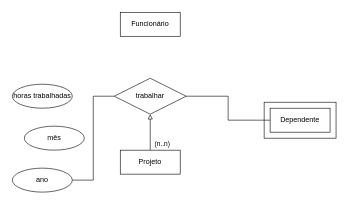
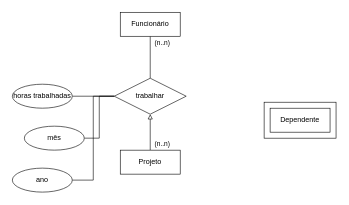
+ <mxCell id="2" value="(n..n)" style="edgeStyle=orthogonalEdgeStyle;rounded=0;orthogonalLoop=1;jettySize=auto;html=1;entryX=0.5;entryY=0;entryDx=0;entryDy=0;endArrow=none;endFill=0;" edge="1" parent="1" source="3" target="11"><mxGeometry x="-0.714" y="20" relative="1" as="geometry"><mxPoint y="1" as="offset" /></mxGeometry></mxCell>
- <mxCell id="8" style="edgeStyle=orthogonalEdgeStyle;rounded=0;orthogonalLoop=1;jettySize=auto;html=1;endArrow=none;endFill=0;" edge="1" parent="1" source="11" target="7"><mxGeometry relative="1" as="geometry" /></mxCell>
+ <mxCell id="8" style="edgeStyle=orthogonalEdgeStyle;rounded=0;orthogonalLoop=1;jettySize=auto;html=1;entryX=1;entryY=0.5;entryDx=0;entryDy=0;endArrow=none;endFill=0;" edge="1" parent="1" source="11" target="12"><mxGeometry relative="1" as="geometry" /></mxCell>
+ <mxCell id="9" style="edgeStyle=orthogonalEdgeStyle;rounded=0;orthogonalLoop=1;jettySize=auto;html=1;entryX=1;entryY=0.5;entryDx=0;entryDy=0;endArrow=none;endFill=0;" edge="1" parent="1" source="11" target="13"><mxGeometry relative="1" as="geometry" /></mxCell>
